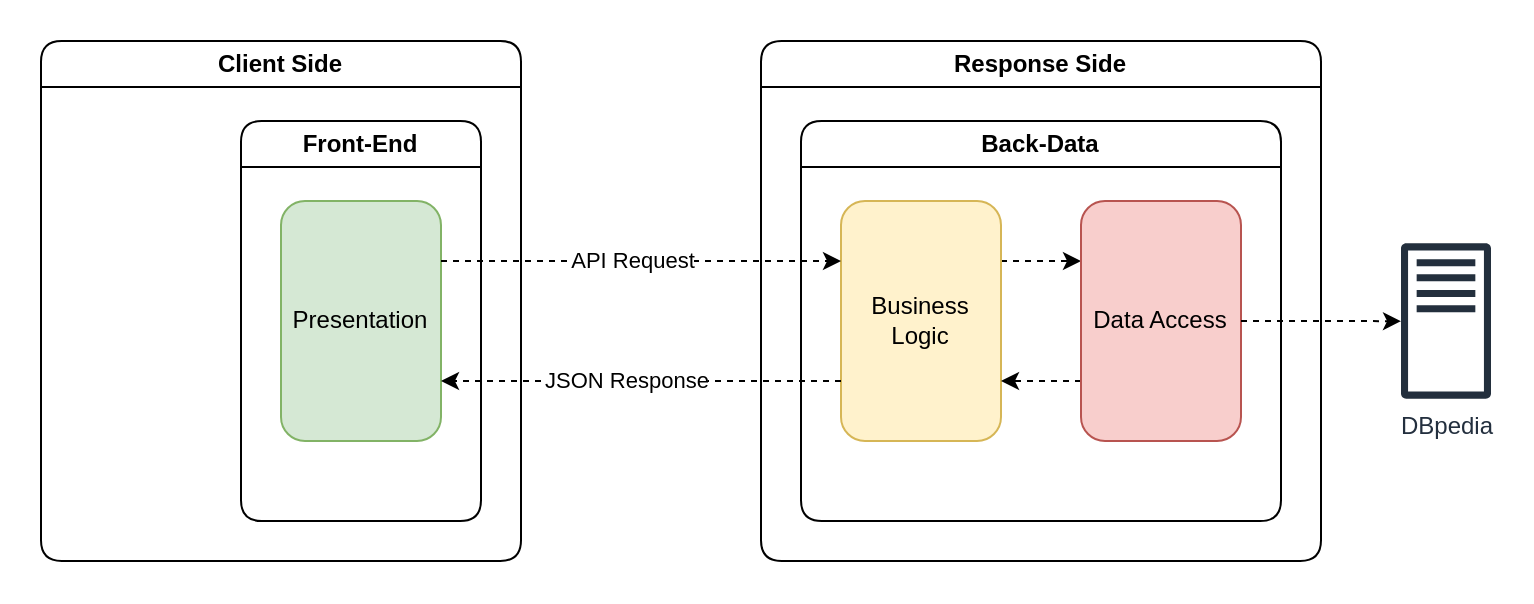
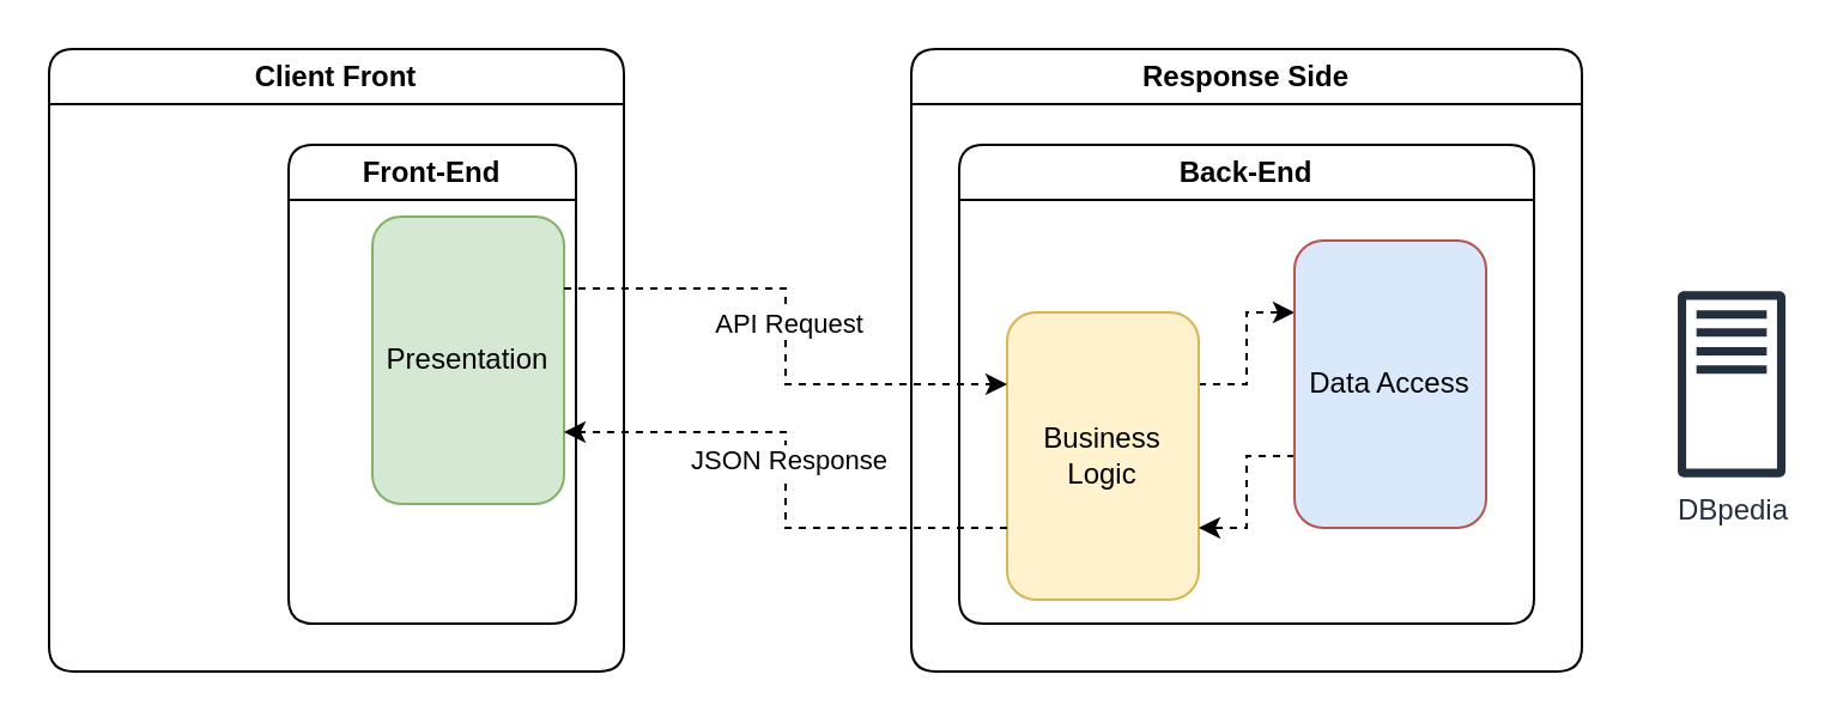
- <mxCell id="2" value="Client Side" style="swimlane;whiteSpace=wrap;html=1;rounded=1;" vertex="1" parent="1"><mxGeometry x="20" y="20" width="240" height="260" as="geometry" /></mxCell>
+ <mxCell id="2" value="Client Front" style="swimlane;whiteSpace=wrap;html=1;rounded=1;" vertex="1" parent="1"><mxGeometry x="20" y="20" width="240" height="260" as="geometry" /></mxCell>
- <mxCell id="6" value="Back-Data" style="swimlane;whiteSpace=wrap;html=1;rounded=1;" vertex="1" parent="5"><mxGeometry x="20" y="40" width="240" height="200" as="geometry" /></mxCell>
+ <mxCell id="6" value="Back-End" style="swimlane;whiteSpace=wrap;html=1;rounded=1;" vertex="1" parent="5"><mxGeometry x="20" y="40" width="240" height="200" as="geometry" /></mxCell>
- <mxCell id="4" value="Presentation" style="rounded=1;whiteSpace=wrap;html=1;fillColor=#d5e8d4;strokeColor=#82b366;" vertex="1" parent="3"><mxGeometry x="20" y="40" width="80" height="120" as="geometry" /></mxCell>
+ <mxCell id="4" value="Presentation" style="rounded=1;whiteSpace=wrap;html=1;fillColor=#d5e8d4;strokeColor=#82b366;" vertex="1" parent="3"><mxGeometry x="35" y="30" width="80" height="120" as="geometry" /></mxCell>
- <mxCell id="8" value="Business Logic" style="rounded=1;whiteSpace=wrap;html=1;fillColor=#fff2cc;strokeColor=#d6b656;" vertex="1" parent="6"><mxGeometry x="20" y="40" width="80" height="120" as="geometry" /></mxCell>
+ <mxCell id="8" value="Business Logic" style="rounded=1;whiteSpace=wrap;html=1;fillColor=#fff2cc;strokeColor=#d6b656;" vertex="1" parent="6"><mxGeometry x="20" y="70" width="80" height="120" as="geometry" /></mxCell>
- <mxCell id="10" value="Data Access" style="rounded=1;whiteSpace=wrap;html=1;fillColor=#f8cecc;strokeColor=#b85450;" vertex="1" parent="6"><mxGeometry x="140" y="40" width="80" height="120" as="geometry" /></mxCell>
+ <mxCell id="10" value="Data Access" style="rounded=1;whiteSpace=wrap;html=1;fillColor=#dae8fc;strokeColor=#b85450;" vertex="1" parent="6"><mxGeometry x="140" y="40" width="80" height="120" as="geometry" /></mxCell>
- <mxCell id="12" style="edgeStyle=orthogonalEdgeStyle;rounded=0;orthogonalLoop=1;jettySize=auto;html=1;dashed=1;" edge="1" parent="1" source="10" target="11"><mxGeometry relative="1" as="geometry" /></mxCell>
